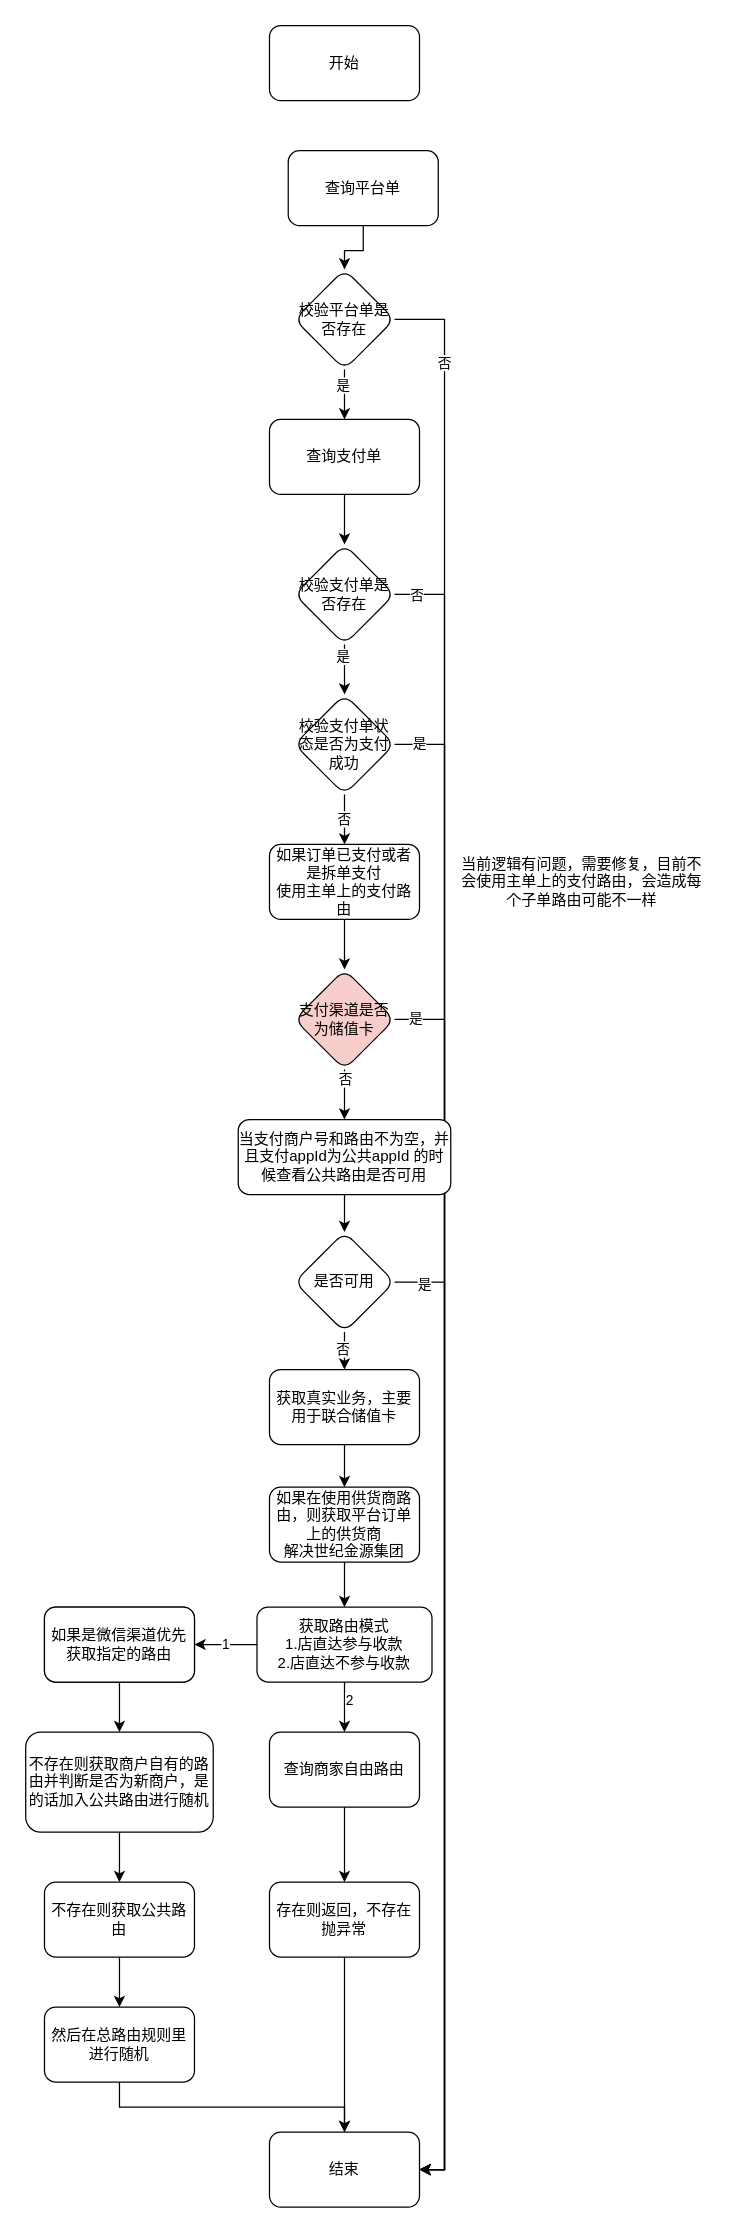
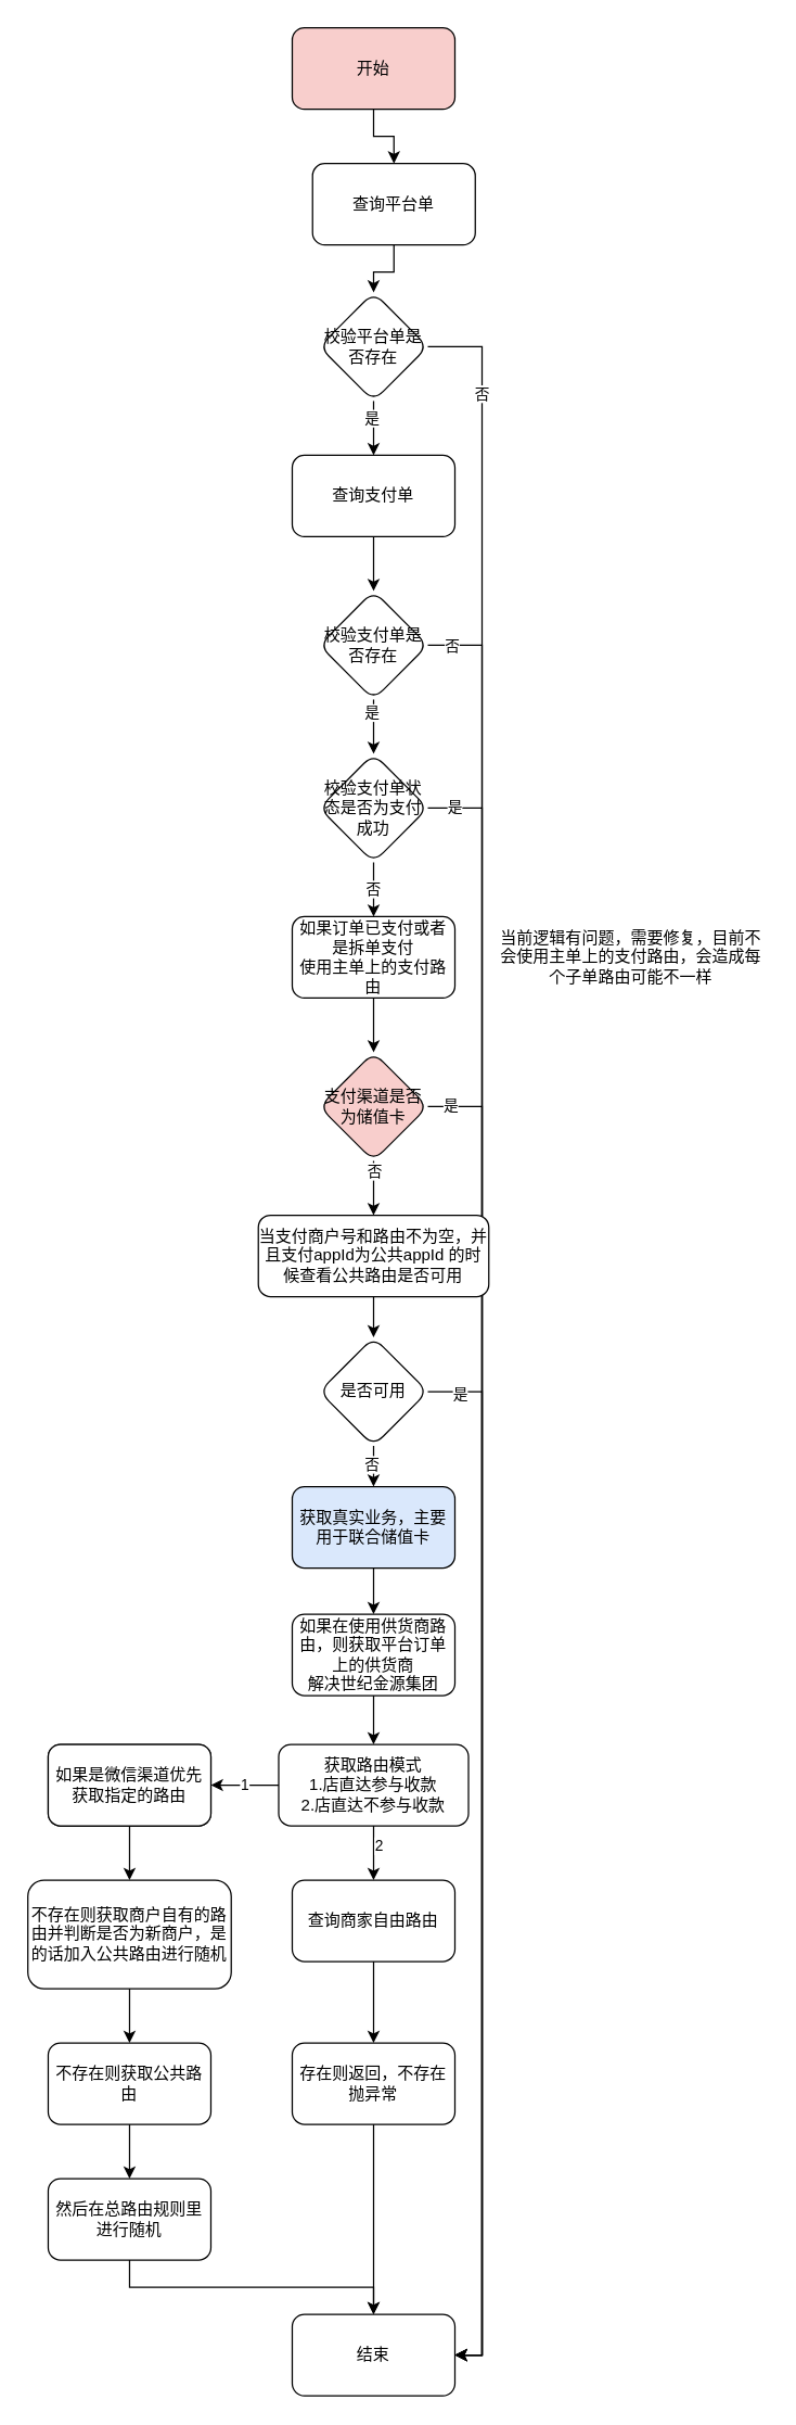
- <mxCell id="3" value="开始" style="rounded=1;whiteSpace=wrap;html=1;" parent="1" vertex="1"><mxGeometry x="215" y="20" width="120" height="60" as="geometry" /></mxCell>
+ <mxCell id="3" value="开始" style="rounded=1;whiteSpace=wrap;html=1;fillColor=#f8cecc;" parent="1" vertex="1"><mxGeometry x="215" y="20" width="120" height="60" as="geometry" /></mxCell>
+ <mxCell id="2" style="edgeStyle=orthogonalEdgeStyle;rounded=0;orthogonalLoop=1;jettySize=auto;html=1;exitX=0.5;exitY=1;exitDx=0;exitDy=0;entryX=0.5;entryY=0;entryDx=0;entryDy=0;" parent="1" source="3" target="5" edge="1"><mxGeometry relative="1" as="geometry" /></mxCell>
- <mxCell id="38" value="获取真实业务，主要用于联合储值卡" style="whiteSpace=wrap;html=1;rounded=1;" parent="1" vertex="1"><mxGeometry x="215" y="1095" width="120" height="60" as="geometry" /></mxCell>
+ <mxCell id="38" value="获取真实业务，主要用于联合储值卡" style="whiteSpace=wrap;html=1;rounded=1;fillColor=#dae8fc;" parent="1" vertex="1"><mxGeometry x="215" y="1095" width="120" height="60" as="geometry" /></mxCell>
